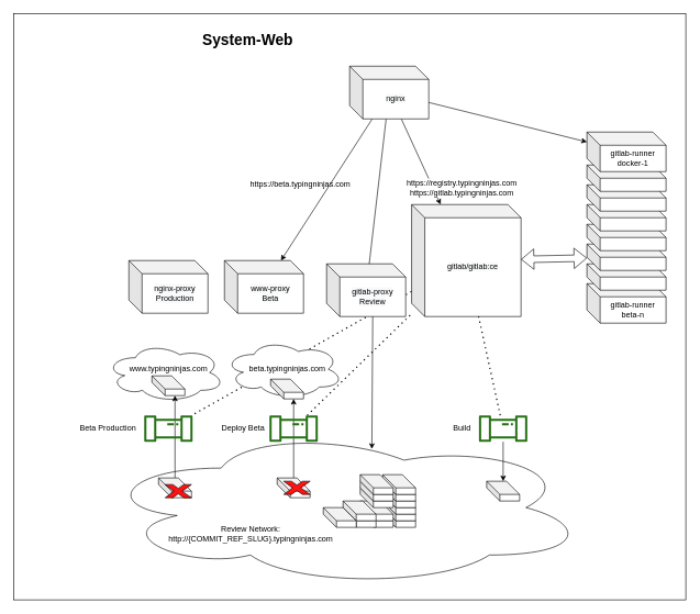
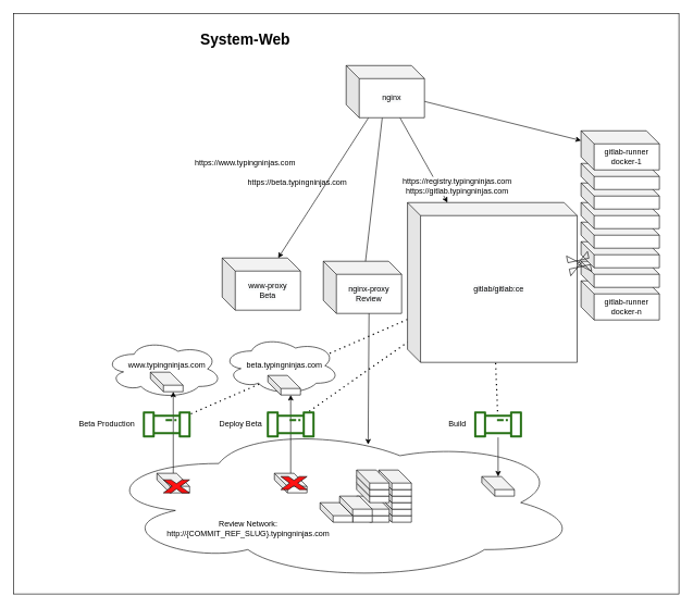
+ <mxCell id="19" value="https://www.typingninjas.com" style="text;html=1;align=center;verticalAlign=middle;resizable=0;points=[];autosize=1;labelBackgroundColor=#ffffff;" parent="1" vertex="1"><mxGeometry x="290" y="240" width="170" height="20" as="geometry" /></mxCell>
- <mxCell id="26" value="&lt;span style=&quot;background-color: rgb(248 , 249 , 250)&quot;&gt;gitlab/gitlab:ce&lt;/span&gt;" style="shape=cube;whiteSpace=wrap;html=1;boundedLbl=1;backgroundOutline=1;darkOpacity=0.05;darkOpacity2=0.1;labelBackgroundColor=#ffffff;sketch=0;" parent="1" vertex="1"><mxGeometry x="624" y="310" width="166" height="170" as="geometry" /></mxCell>
+ <mxCell id="26" value="&lt;span style=&quot;background-color: rgb(248 , 249 , 250)&quot;&gt;gitlab/gitlab:ce&lt;/span&gt;" style="shape=cube;whiteSpace=wrap;html=1;boundedLbl=1;backgroundOutline=1;darkOpacity=0.05;darkOpacity2=0.1;labelBackgroundColor=#ffffff;sketch=0;" parent="1" vertex="1"><mxGeometry x="624" y="310" width="260" height="245" as="geometry" /></mxCell>
- <mxCell id="25" value="&lt;span style=&quot;background-color: rgb(248 , 249 , 250)&quot;&gt;nginx-proxy&lt;/span&gt;&lt;br style=&quot;background-color: rgb(248 , 249 , 250)&quot;&gt;&lt;span style=&quot;background-color: rgb(248 , 249 , 250)&quot;&gt;Production&lt;/span&gt;" style="shape=cube;whiteSpace=wrap;html=1;boundedLbl=1;backgroundOutline=1;darkOpacity=0.05;darkOpacity2=0.1;labelBackgroundColor=#ffffff;sketch=0;" parent="1" vertex="1"><mxGeometry x="195" y="395" width="120" height="80" as="geometry" /></mxCell>
- <mxCell id="8" value="&lt;span style=&quot;background-color: rgb(248 , 249 , 250)&quot;&gt;gitlab-proxy&lt;/span&gt;&lt;br style=&quot;background-color: rgb(248 , 249 , 250)&quot;&gt;&lt;span style=&quot;background-color: rgb(248 , 249 , 250)&quot;&gt;Review&lt;/span&gt;" style="shape=cube;whiteSpace=wrap;html=1;boundedLbl=1;backgroundOutline=1;darkOpacity=0.05;darkOpacity2=0.1;labelBackgroundColor=#ffffff;sketch=0;" parent="1" vertex="1"><mxGeometry x="495" y="400" width="120" height="80" as="geometry" /></mxCell>
+ <mxCell id="8" value="&lt;span style=&quot;background-color: rgb(248 , 249 , 250)&quot;&gt;nginx-proxy&lt;/span&gt;&lt;br style=&quot;background-color: rgb(248 , 249 , 250)&quot;&gt;&lt;span style=&quot;background-color: rgb(248 , 249 , 250)&quot;&gt;Review&lt;/span&gt;" style="shape=cube;whiteSpace=wrap;html=1;boundedLbl=1;backgroundOutline=1;darkOpacity=0.05;darkOpacity2=0.1;labelBackgroundColor=#ffffff;sketch=0;" parent="1" vertex="1"><mxGeometry x="495" y="400" width="120" height="80" as="geometry" /></mxCell>
- <mxCell id="11" value="&lt;span&gt;gitlab-runner&lt;/span&gt;&lt;br&gt;&lt;span&gt;beta-n&lt;/span&gt;" style="shape=cube;whiteSpace=wrap;html=1;boundedLbl=1;backgroundOutline=1;darkOpacity=0.05;darkOpacity2=0.1;labelBackgroundColor=#ffffff;sketch=0;" parent="1" vertex="1"><mxGeometry x="890" y="430" width="120" height="60" as="geometry" /></mxCell>
+ <mxCell id="11" value="&lt;span&gt;gitlab-runner&lt;/span&gt;&lt;br&gt;&lt;span&gt;docker-n&lt;/span&gt;" style="shape=cube;whiteSpace=wrap;html=1;boundedLbl=1;backgroundOutline=1;darkOpacity=0.05;darkOpacity2=0.1;labelBackgroundColor=#ffffff;sketch=0;" parent="1" vertex="1"><mxGeometry x="890" y="430" width="120" height="60" as="geometry" /></mxCell>
